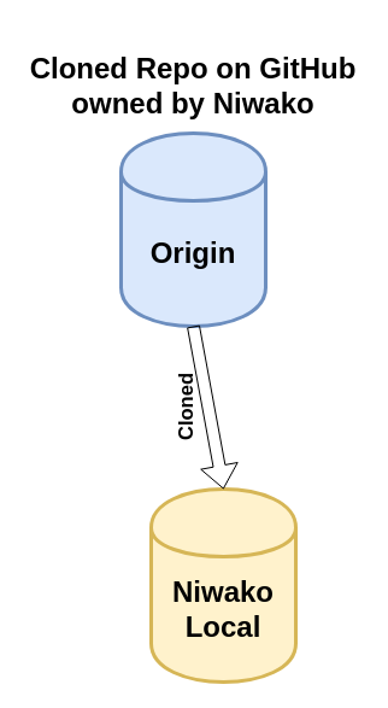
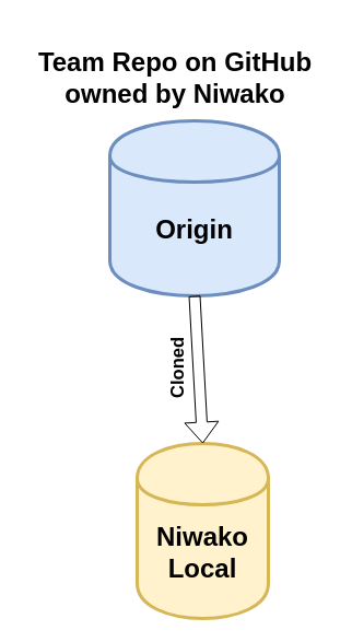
- <mxCell id="3" value="&lt;h1 style=&quot;color: rgb(0 , 0 , 0) ; font-family: &amp;#34;helvetica&amp;#34; ; font-style: normal ; letter-spacing: normal ; text-indent: 0px ; text-transform: none ; word-spacing: 0px&quot;&gt;Cloned Repo on GitHub&lt;br&gt;owned by Niwako&lt;/h1&gt;" style="text;whiteSpace=wrap;html=1;align=center;labelBackgroundColor=none;" parent="1" vertex="1"><mxGeometry x="20" y="20" width="280" height="80" as="geometry" /></mxCell>
+ <mxCell id="3" value="&lt;h1 style=&quot;color: rgb(0 , 0 , 0) ; font-family: &amp;#34;helvetica&amp;#34; ; font-style: normal ; letter-spacing: normal ; text-indent: 0px ; text-transform: none ; word-spacing: 0px&quot;&gt;Team Repo on GitHub&lt;br&gt;owned by Niwako&lt;/h1&gt;" style="text;whiteSpace=wrap;html=1;align=center;labelBackgroundColor=none;" parent="1" vertex="1"><mxGeometry x="20" y="20" width="280" height="80" as="geometry" /></mxCell>
- <mxCell id="2" value="&lt;h1&gt;Origin&lt;/h1&gt;" style="shape=cylinder;whiteSpace=wrap;html=1;boundedLbl=1;strokeWidth=3;align=center;fillColor=#dae8fc;strokeColor=#6c8ebf;" parent="1" vertex="1"><mxGeometry x="100" y="110" width="120" height="160" as="geometry" /></mxCell>
+ <mxCell id="2" value="&lt;h1&gt;Origin&lt;/h1&gt;" style="shape=cylinder;whiteSpace=wrap;html=1;boundedLbl=1;strokeWidth=3;align=center;fillColor=#dae8fc;strokeColor=#6c8ebf;" parent="1" vertex="1"><mxGeometry x="100" y="110" width="155" height="160" as="geometry" /></mxCell>
